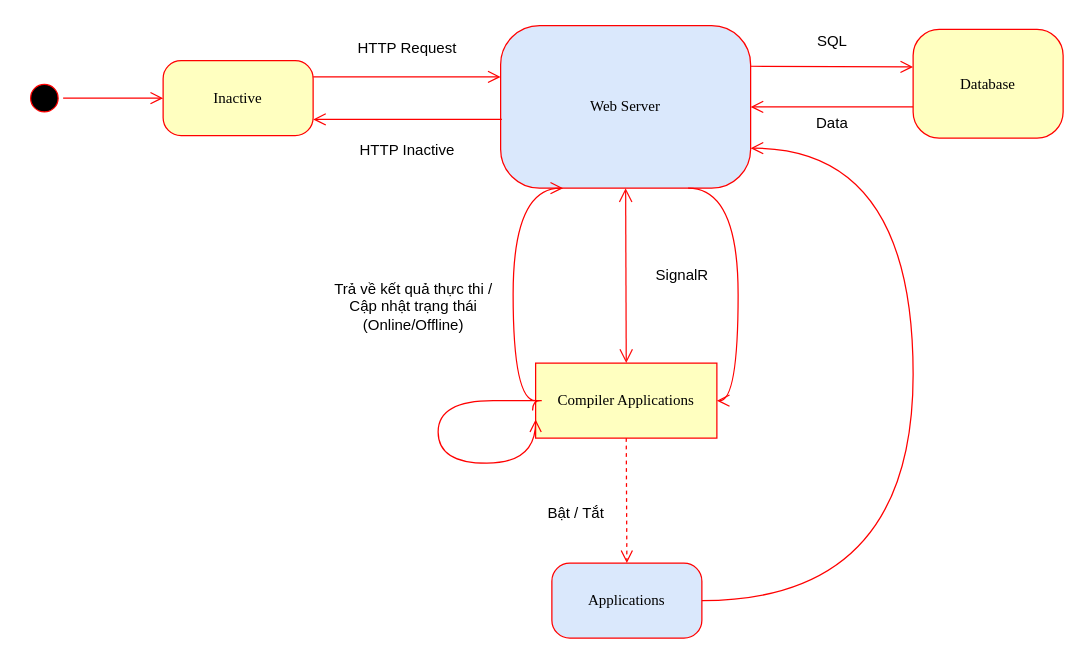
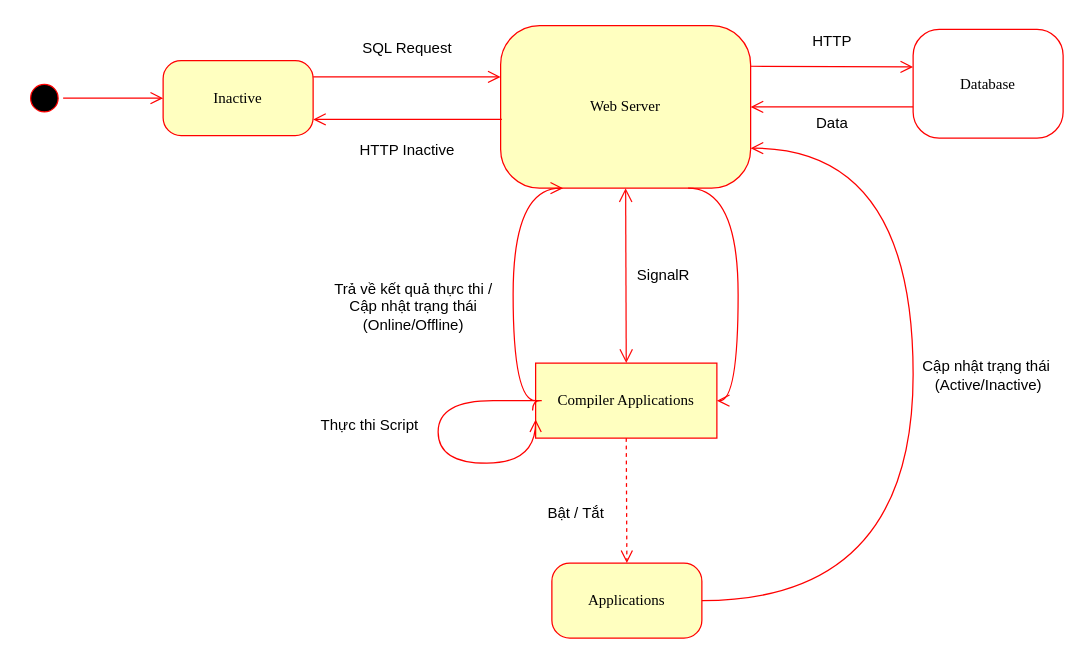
- <mxCell id="14" value="SQL" style="text;html=1;align=center;verticalAlign=middle;resizable=0;points=[];autosize=1;strokeColor=none;" parent="1" vertex="1"><mxGeometry x="645" y="23" width="40" height="20" as="geometry" /></mxCell>
+ <mxCell id="14" value="HTTP" style="text;html=1;align=center;verticalAlign=middle;resizable=0;points=[];autosize=1;strokeColor=none;" parent="1" vertex="1"><mxGeometry x="645" y="23" width="40" height="20" as="geometry" /></mxCell>
- <mxCell id="10" value="HTTP Request" style="text;html=1;align=center;verticalAlign=middle;resizable=0;points=[];autosize=1;strokeColor=none;" parent="1" vertex="1"><mxGeometry x="280" y="28" width="90" height="20" as="geometry" /></mxCell>
+ <mxCell id="10" value="SQL Request" style="text;html=1;align=center;verticalAlign=middle;resizable=0;points=[];autosize=1;strokeColor=none;" parent="1" vertex="1"><mxGeometry x="280" y="28" width="90" height="20" as="geometry" /></mxCell>
- <mxCell id="6" value="Database" style="rounded=1;whiteSpace=wrap;html=1;arcSize=24;fillColor=#ffffc0;strokeColor=#ff0000;shadow=0;comic=0;labelBackgroundColor=none;fontFamily=Verdana;fontSize=12;fontColor=#000000;align=center;" parent="1" vertex="1"><mxGeometry x="730" y="23" width="120" height="87" as="geometry" /></mxCell>
+ <mxCell id="6" value="Database" style="rounded=1;whiteSpace=wrap;html=1;arcSize=24;fillColor=#ffffff;strokeColor=#ff0000;shadow=0;comic=0;labelBackgroundColor=none;fontFamily=Verdana;fontSize=12;fontColor=#000000;align=center;" parent="1" vertex="1"><mxGeometry x="730" y="23" width="120" height="87" as="geometry" /></mxCell>
- <mxCell id="5" value="Web Server&lt;br&gt;" style="rounded=1;whiteSpace=wrap;html=1;arcSize=24;fillColor=#dae8fc;strokeColor=#ff0000;shadow=0;comic=0;labelBackgroundColor=none;fontFamily=Verdana;fontSize=12;fontColor=#000000;align=center;" parent="1" vertex="1"><mxGeometry x="400" y="20" width="200" height="130" as="geometry" /></mxCell>
+ <mxCell id="5" value="Web Server&lt;br&gt;" style="rounded=1;whiteSpace=wrap;html=1;arcSize=24;fillColor=#ffffc0;strokeColor=#ff0000;shadow=0;comic=0;labelBackgroundColor=none;fontFamily=Verdana;fontSize=12;fontColor=#000000;align=center;" parent="1" vertex="1"><mxGeometry x="400" y="20" width="200" height="130" as="geometry" /></mxCell>
- <mxCell id="18" value="SignalR" style="text;html=1;align=center;verticalAlign=middle;resizable=0;points=[];autosize=1;strokeColor=none;" parent="1" vertex="1"><mxGeometry x="515" y="210" width="60" height="20" as="geometry" /></mxCell>
+ <mxCell id="18" value="SignalR" style="text;html=1;align=center;verticalAlign=middle;resizable=0;points=[];autosize=1;strokeColor=none;" parent="1" vertex="1"><mxGeometry x="500" y="210" width="60" height="20" as="geometry" /></mxCell>
+ <mxCell id="27" value="Cập nhật trạng thái&amp;nbsp;&lt;br&gt;(Active/Inactive)" style="text;html=1;align=center;verticalAlign=middle;resizable=0;points=[];autosize=1;strokeColor=none;" parent="1" vertex="1"><mxGeometry x="730" y="285" width="120" height="30" as="geometry" /></mxCell>
+ <mxCell id="23" value="Thực thi Script" style="text;html=1;align=center;verticalAlign=middle;resizable=0;points=[];autosize=1;strokeColor=none;" parent="1" vertex="1"><mxGeometry x="250" y="330" width="90" height="20" as="geometry" /></mxCell>
- <mxCell id="8" value="Applications" style="rounded=1;whiteSpace=wrap;html=1;arcSize=24;fillColor=#dae8fc;strokeColor=#ff0000;shadow=0;comic=0;labelBackgroundColor=none;fontFamily=Verdana;fontSize=12;fontColor=#000000;align=center;" parent="1" vertex="1"><mxGeometry x="441" y="450" width="120" height="60" as="geometry" /></mxCell>
+ <mxCell id="8" value="Applications" style="rounded=1;whiteSpace=wrap;html=1;arcSize=24;fillColor=#ffffc0;strokeColor=#ff0000;shadow=0;comic=0;labelBackgroundColor=none;fontFamily=Verdana;fontSize=12;fontColor=#000000;align=center;" parent="1" vertex="1"><mxGeometry x="441" y="450" width="120" height="60" as="geometry" /></mxCell>
